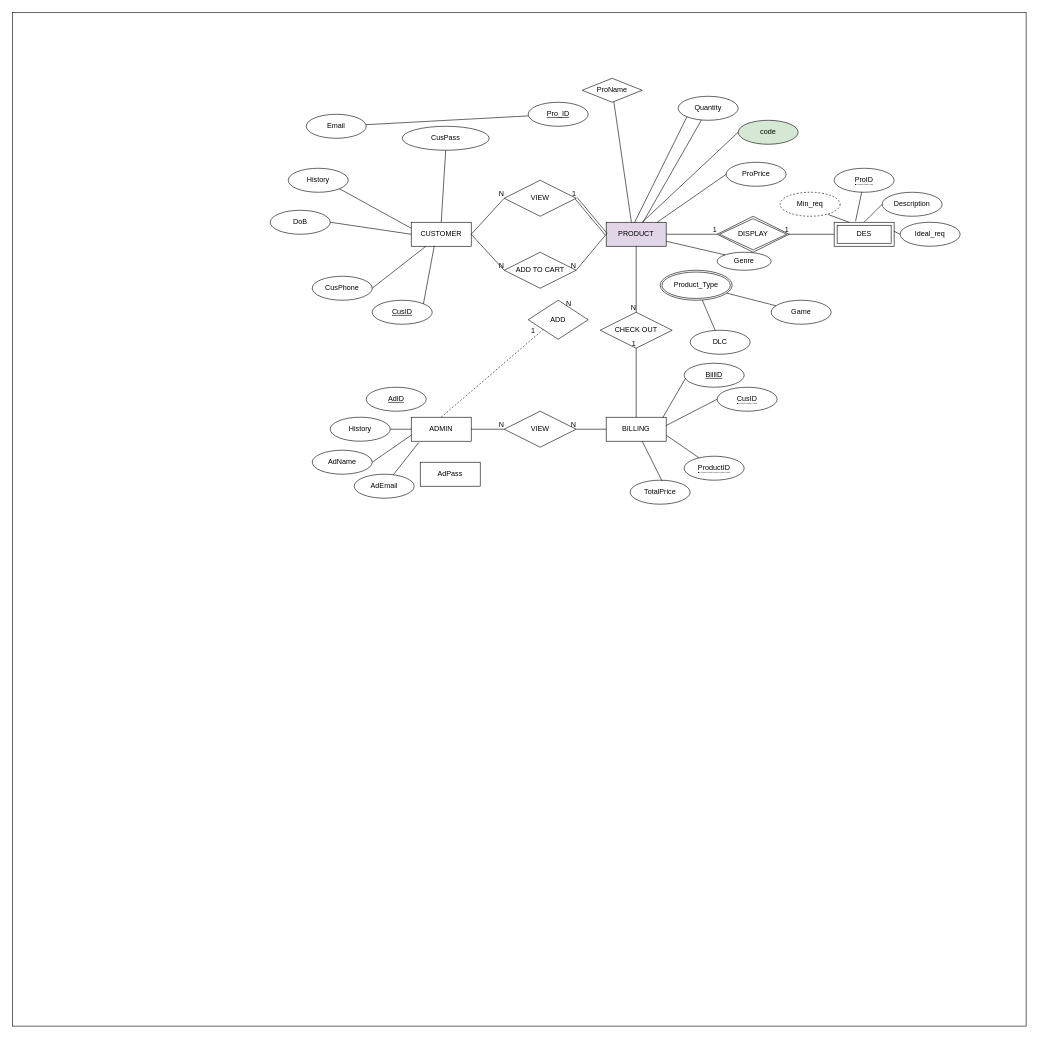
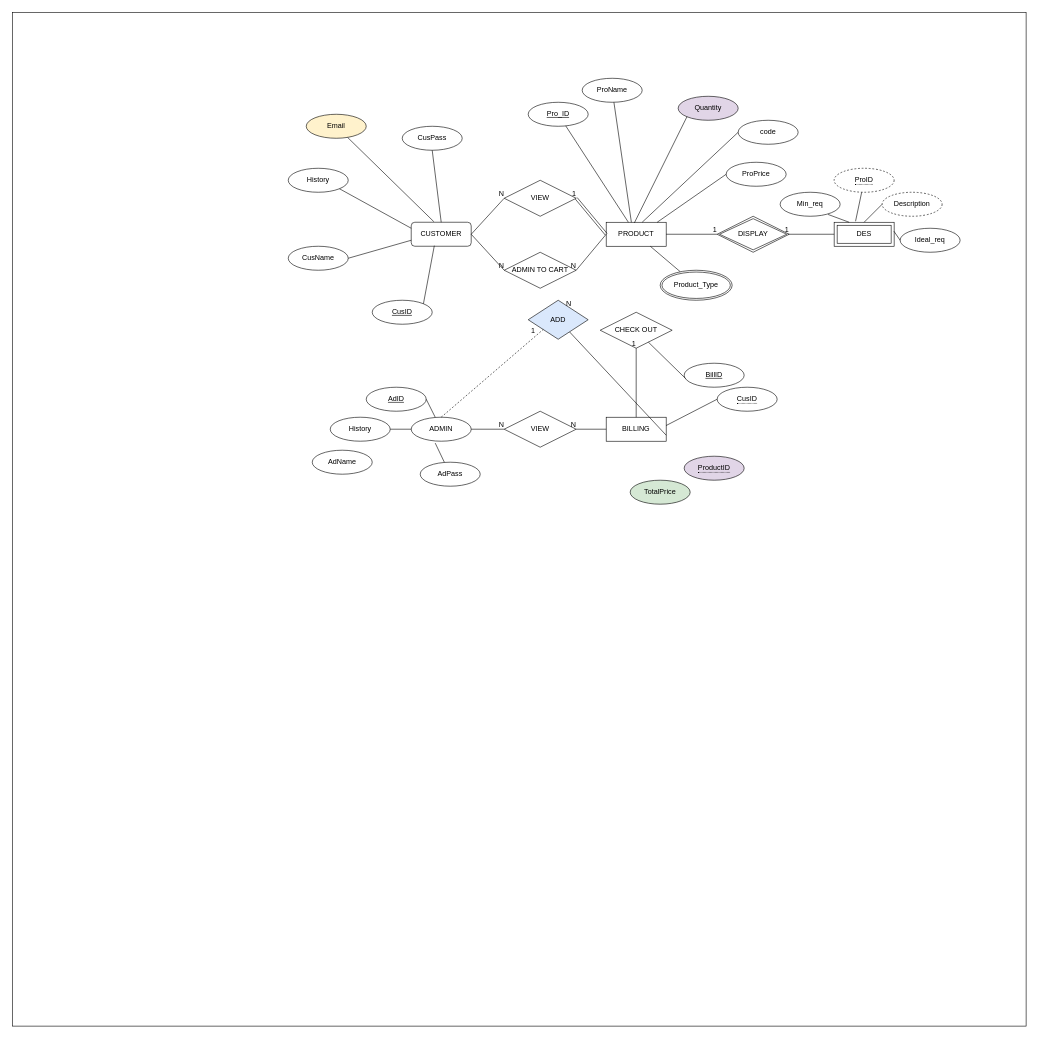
- <mxCell id="73" value="ProName" style="rhombus;whiteSpace=wrap;html=1;align=center;" parent="1" vertex="1"><mxGeometry x="970" y="130" width="100" height="40" as="geometry" /></mxCell>
+ <mxCell id="73" value="ProName" style="ellipse;whiteSpace=wrap;html=1;align=center;" parent="1" vertex="1"><mxGeometry x="970" y="130" width="100" height="40" as="geometry" /></mxCell>
- <mxCell id="75" value="Quantity" style="ellipse;whiteSpace=wrap;html=1;align=center;" parent="1" vertex="1"><mxGeometry x="1130" y="160" width="100" height="40" as="geometry" /></mxCell>
+ <mxCell id="75" value="Quantity" style="ellipse;whiteSpace=wrap;html=1;align=center;fillColor=#e1d5e7;" parent="1" vertex="1"><mxGeometry x="1130" y="160" width="100" height="40" as="geometry" /></mxCell>
- <mxCell id="36" value="" style="endArrow=none;html=1;rounded=0;" parent="1" source="30" target="88" edge="1"><mxGeometry relative="1" as="geometry"><mxPoint x="730" as="sourcePoint" y="260" /><mxPoint x="745" y="380" as="targetPoint" /></mxGeometry></mxCell>
+ <mxCell id="36" value="" style="endArrow=none;html=1;rounded=0;entryX=0.377;entryY=-0.025;entryDx=0;entryDy=0;entryPerimeter=0;" parent="1" source="30" target="4" edge="1"><mxGeometry relative="1" as="geometry"><mxPoint x="730" as="sourcePoint" y="260" /><mxPoint x="745" y="380" as="targetPoint" /></mxGeometry></mxCell>
- <mxCell id="30" value="Email" style="ellipse;whiteSpace=wrap;html=1;align=center;" parent="1" vertex="1"><mxGeometry x="510" y="190" width="100" height="40" as="geometry" /></mxCell>
+ <mxCell id="30" value="Email" style="ellipse;whiteSpace=wrap;html=1;align=center;fillColor=#fff2cc;" parent="1" vertex="1"><mxGeometry x="510" y="190" width="100" height="40" as="geometry" /></mxCell>
- <mxCell id="76" value="code" style="ellipse;whiteSpace=wrap;html=1;align=center;fillColor=#d5e8d4;" parent="1" vertex="1"><mxGeometry x="1230" y="200" width="100" height="40" as="geometry" /></mxCell>
+ <mxCell id="76" value="code" style="ellipse;whiteSpace=wrap;html=1;align=center;" parent="1" vertex="1"><mxGeometry x="1230" y="200" width="100" height="40" as="geometry" /></mxCell>
- <mxCell id="29" value="CusPass" style="ellipse;whiteSpace=wrap;html=1;align=center;" parent="1" vertex="1"><mxGeometry x="670" y="210" width="145" height="40" as="geometry" /></mxCell>
+ <mxCell id="29" value="CusPass" style="ellipse;whiteSpace=wrap;html=1;align=center;" parent="1" vertex="1"><mxGeometry x="670" y="210" width="100" height="40" as="geometry" /></mxCell>
- <mxCell id="87" value="" style="endArrow=none;html=1;rounded=0;" parent="1" source="6" target="75" edge="1"><mxGeometry relative="1" as="geometry"><mxPoint x="990" y="460" as="sourcePoint" /><mxPoint x="1136.923" y="451.538" as="targetPoint" /></mxGeometry></mxCell>
+ <mxCell id="87" value="" style="endArrow=none;html=1;rounded=0;" parent="1" source="6" target="90" edge="1"><mxGeometry relative="1" as="geometry"><mxPoint x="990" y="460" as="sourcePoint" /><mxPoint x="1136.923" y="451.538" as="targetPoint" /></mxGeometry></mxCell>
+ <mxCell id="89" value="" style="endArrow=none;html=1;rounded=0;" parent="1" source="6" target="88" edge="1"><mxGeometry relative="1" as="geometry"><mxPoint x="1020" y="210" as="sourcePoint" /><mxPoint x="1180" y="210" as="targetPoint" /></mxGeometry></mxCell>
- <mxCell id="60" value="&lt;span style=&quot;border-bottom: 1px dotted&quot;&gt;ProID&lt;/span&gt;" style="ellipse;whiteSpace=wrap;html=1;align=center;" parent="1" vertex="1"><mxGeometry x="1390" y="280" width="100" height="40" as="geometry" /></mxCell>
+ <mxCell id="60" value="&lt;span style=&quot;border-bottom: 1px dotted&quot;&gt;ProID&lt;/span&gt;" style="ellipse;whiteSpace=wrap;html=1;align=center;dashed=1;" parent="1" vertex="1"><mxGeometry x="1390" y="280" width="100" height="40" as="geometry" /></mxCell>
- <mxCell id="62" value="Min_req" style="ellipse;whiteSpace=wrap;html=1;align=center;dashed=1;" parent="1" vertex="1"><mxGeometry x="1300" y="320" width="100" height="40" as="geometry" /></mxCell>
+ <mxCell id="62" value="Min_req" style="ellipse;whiteSpace=wrap;html=1;align=center;" parent="1" vertex="1"><mxGeometry x="1300" y="320" width="100" height="40" as="geometry" /></mxCell>
- <mxCell id="61" value="Description" style="ellipse;whiteSpace=wrap;html=1;align=center;" parent="1" vertex="1"><mxGeometry x="1470" y="320" width="100" height="40" as="geometry" /></mxCell>
+ <mxCell id="61" value="Description" style="ellipse;whiteSpace=wrap;html=1;align=center;dashed=1;" parent="1" vertex="1"><mxGeometry x="1470" y="320" width="100" height="40" as="geometry" /></mxCell>
- <mxCell id="32" value="DoB" style="ellipse;whiteSpace=wrap;html=1;align=center;" parent="1" vertex="1"><mxGeometry x="450" y="350" width="100" height="40" as="geometry" /></mxCell>
- <mxCell id="38" value="" style="endArrow=none;html=1;rounded=0;entryX=0;entryY=0.5;entryDx=0;entryDy=0;exitX=1;exitY=0.5;exitDx=0;exitDy=0;" parent="1" source="32" target="4" edge="1"><mxGeometry relative="1" as="geometry"><mxPoint x="750" y="280" as="sourcePoint" /><mxPoint x="765" y="400" as="targetPoint" /></mxGeometry></mxCell>
- <mxCell id="4" value="CUSTOMER" style="whiteSpace=wrap;html=1;align=center;" parent="1" vertex="1"><mxGeometry x="685" y="370" width="100" height="40" as="geometry" /></mxCell>
+ <mxCell id="4" value="CUSTOMER" style="whiteSpace=wrap;html=1;align=center;rounded=1;" parent="1" vertex="1"><mxGeometry x="685" y="370" width="100" height="40" as="geometry" /></mxCell>
- <mxCell id="6" value="PRODUCT" style="whiteSpace=wrap;html=1;align=center;fillColor=#e1d5e7;" parent="1" vertex="1"><mxGeometry x="1010" y="370" width="100" height="40" as="geometry" /></mxCell>
+ <mxCell id="6" value="PRODUCT" style="whiteSpace=wrap;html=1;align=center;" parent="1" vertex="1"><mxGeometry x="1010" y="370" width="100" height="40" as="geometry" /></mxCell>
- <mxCell id="63" value="Ideal_req" style="ellipse;whiteSpace=wrap;html=1;align=center;" parent="1" vertex="1"><mxGeometry x="1500" y="370" width="100" height="40" as="geometry" /></mxCell>
+ <mxCell id="63" value="Ideal_req" style="ellipse;whiteSpace=wrap;html=1;align=center;" parent="1" vertex="1"><mxGeometry x="1500" y="380" width="100" height="40" as="geometry" /></mxCell>
- <mxCell id="86" value="" style="endArrow=none;html=1;rounded=0;entryX=0;entryY=0;entryDx=0;entryDy=0;" parent="1" source="6" target="85" edge="1"><mxGeometry relative="1" as="geometry"><mxPoint x="950" y="510" as="sourcePoint" /><mxPoint x="1110" y="510" as="targetPoint" /></mxGeometry></mxCell>
+ <mxCell id="39" value="" style="endArrow=none;html=1;rounded=0;entryX=0;entryY=0.75;entryDx=0;entryDy=0;exitX=1;exitY=0.5;exitDx=0;exitDy=0;" parent="1" source="33" target="4" edge="1"><mxGeometry relative="1" as="geometry"><mxPoint x="760" y="290" as="sourcePoint" /><mxPoint x="775" y="410" as="targetPoint" /></mxGeometry></mxCell>
+ <mxCell id="33" value="CusName" style="ellipse;whiteSpace=wrap;html=1;align=center;" parent="1" vertex="1"><mxGeometry x="480" y="410" width="100" height="40" as="geometry" /></mxCell>
- <mxCell id="85" value="Genre" style="ellipse;whiteSpace=wrap;html=1;" parent="1" vertex="1"><mxGeometry x="1195" y="420" width="90" height="30" as="geometry" /></mxCell>
- <mxCell id="40" value="" style="endArrow=none;html=1;rounded=0;exitX=1;exitY=0.5;exitDx=0;exitDy=0;" parent="1" source="34" target="4" edge="1"><mxGeometry relative="1" as="geometry"><mxPoint x="770" y="300" as="sourcePoint" /><mxPoint x="785" y="420" as="targetPoint" /></mxGeometry></mxCell>
- <mxCell id="11" value="ADD TO CART" style="shape=rhombus;perimeter=rhombusPerimeter;whiteSpace=wrap;html=1;align=center;" parent="1" vertex="1"><mxGeometry x="840" y="420" width="120" height="60" as="geometry" /></mxCell>
+ <mxCell id="11" value="ADMIN TO CART" style="shape=rhombus;perimeter=rhombusPerimeter;whiteSpace=wrap;html=1;align=center;" parent="1" vertex="1"><mxGeometry x="840" y="420" width="120" height="60" as="geometry" /></mxCell>
- <mxCell id="14" value="" style="endArrow=none;html=1;rounded=0;entryX=0.5;entryY=0;entryDx=0;entryDy=0;exitX=0.5;exitY=1;exitDx=0;exitDy=0;" parent="1" source="6" target="9" edge="1"><mxGeometry relative="1" as="geometry"><mxPoint x="1170" y="400" as="sourcePoint" /><mxPoint x="1330" y="400" as="targetPoint" /></mxGeometry></mxCell>
- <mxCell id="15" value="N" style="resizable=0;html=1;align=right;verticalAlign=bottom;" parent="14" connectable="0" vertex="1"><mxGeometry x="1" relative="1" as="geometry" /></mxCell>
- <mxCell id="34" value="CusPhone" style="ellipse;whiteSpace=wrap;html=1;align=center;" parent="1" vertex="1"><mxGeometry x="520" y="460" width="100" height="40" as="geometry" /></mxCell>
- <mxCell id="93" value="" style="endArrow=none;html=1;rounded=0;" parent="1" source="90" target="92" edge="1"><mxGeometry relative="1" as="geometry"><mxPoint x="1240" y="479.5" as="sourcePoint" /><mxPoint x="1400" y="479.5" as="targetPoint" /></mxGeometry></mxCell>
- <mxCell id="92" value="Game" style="ellipse;whiteSpace=wrap;html=1;align=center;" parent="1" vertex="1"><mxGeometry x="1285" y="500" width="100" height="40" as="geometry" /></mxCell>
- <mxCell id="94" value="" style="endArrow=none;html=1;rounded=0;" parent="1" source="90" target="91" edge="1"><mxGeometry relative="1" as="geometry"><mxPoint x="1195" y="569.5" as="sourcePoint" /><mxPoint x="1355" y="569.5" as="targetPoint" /></mxGeometry></mxCell>
- <mxCell id="81" value="ADD" style="rhombus;whiteSpace=wrap;html=1;" parent="1" vertex="1"><mxGeometry x="880" y="500" width="100" height="65" as="geometry" /></mxCell>
+ <mxCell id="81" value="ADD" style="rhombus;whiteSpace=wrap;html=1;fillColor=#dae8fc;" parent="1" vertex="1"><mxGeometry x="880" y="500" width="100" height="65" as="geometry" /></mxCell>
- <mxCell id="91" value="DLC" style="ellipse;whiteSpace=wrap;html=1;align=center;" parent="1" vertex="1"><mxGeometry x="1150" y="550" width="100" height="40" as="geometry" /></mxCell>
- <mxCell id="59" value="" style="endArrow=none;html=1;rounded=0;exitX=0.022;exitY=0.633;exitDx=0;exitDy=0;exitPerimeter=0;entryX=0.941;entryY=0.026;entryDx=0;entryDy=0;entryPerimeter=0;" parent="1" source="50" target="3" edge="1"><mxGeometry relative="1" as="geometry"><mxPoint x="1050" y="800" as="sourcePoint" /><mxPoint x="1065" y="830" as="targetPoint" /></mxGeometry></mxCell>
+ <mxCell id="59" value="" style="endArrow=none;html=1;rounded=0;exitX=0.022;exitY=0.633;exitDx=0;exitDy=0;exitPerimeter=0;" parent="1" source="50" target="9" edge="1"><mxGeometry relative="1" as="geometry"><mxPoint x="1050" y="800" as="sourcePoint" /><mxPoint x="1065" y="830" as="targetPoint" /></mxGeometry></mxCell>
+ <mxCell id="51" value="" style="endArrow=none;html=1;rounded=0;exitX=1;exitY=0.5;exitDx=0;exitDy=0;" parent="1" source="42" target="5" edge="1"><mxGeometry relative="1" as="geometry"><mxPoint x="770" y="660" as="sourcePoint" /><mxPoint x="930" y="660" as="targetPoint" /></mxGeometry></mxCell>
- <mxCell id="5" value="ADMIN" style="whiteSpace=wrap;html=1;align=center;" parent="1" vertex="1"><mxGeometry x="685" y="695" width="100" height="40" as="geometry" /></mxCell>
+ <mxCell id="5" value="ADMIN" style="ellipse;whiteSpace=wrap;html=1;align=center;" parent="1" vertex="1"><mxGeometry x="685" y="695" width="100" height="40" as="geometry" /></mxCell>
- <mxCell id="57" value="" style="endArrow=none;html=1;rounded=0;exitX=1;exitY=0.75;exitDx=0;exitDy=0;" parent="1" source="3" target="48" edge="1"><mxGeometry relative="1" as="geometry"><mxPoint x="1030" y="780" as="sourcePoint" /><mxPoint x="1045" y="810" as="targetPoint" /></mxGeometry></mxCell>
+ <mxCell id="57" value="" style="endArrow=none;html=1;rounded=0;exitX=1;exitY=0.75;exitDx=0;exitDy=0;" parent="1" source="3" target="81" edge="1"><mxGeometry relative="1" as="geometry"><mxPoint x="1030" y="780" as="sourcePoint" /><mxPoint x="1045" y="810" as="targetPoint" /></mxGeometry></mxCell>
- <mxCell id="53" value="" style="endArrow=none;html=1;rounded=0;exitX=1;exitY=0.5;exitDx=0;exitDy=0;entryX=0;entryY=0.75;entryDx=0;entryDy=0;" parent="1" source="45" target="5" edge="1"><mxGeometry relative="1" as="geometry"><mxPoint x="730" y="685" as="sourcePoint" /><mxPoint x="745" y="715" as="targetPoint" /></mxGeometry></mxCell>
+ <mxCell id="55" value="" style="endArrow=none;html=1;rounded=0;entryX=0.4;entryY=1.078;entryDx=0;entryDy=0;entryPerimeter=0;" parent="1" source="43" target="5" edge="1"><mxGeometry relative="1" as="geometry"><mxPoint x="750" y="705" as="sourcePoint" /><mxPoint x="765" y="735" as="targetPoint" /></mxGeometry></mxCell>
- <mxCell id="54" value="" style="endArrow=none;html=1;rounded=0;entryX=0.124;entryY=1.061;entryDx=0;entryDy=0;entryPerimeter=0;" parent="1" source="44" target="5" edge="1"><mxGeometry relative="1" as="geometry"><mxPoint x="740" y="695" as="sourcePoint" /><mxPoint x="755" y="725" as="targetPoint" /></mxGeometry></mxCell>
- <mxCell id="56" value="" style="endArrow=none;html=1;rounded=0;entryX=0.531;entryY=0.032;entryDx=0;entryDy=0;entryPerimeter=0;" parent="1" source="3" target="47" edge="1"><mxGeometry relative="1" as="geometry"><mxPoint x="1010" y="760" as="sourcePoint" /><mxPoint x="1025" y="790" as="targetPoint" /></mxGeometry></mxCell>
- <mxCell id="48" value="&lt;span style=&quot;border-bottom: 1px dotted&quot;&gt;ProductID&lt;/span&gt;" style="ellipse;whiteSpace=wrap;html=1;align=center;" parent="1" vertex="1"><mxGeometry x="1140" y="760" width="100" height="40" as="geometry" /></mxCell>
+ <mxCell id="48" value="&lt;span style=&quot;border-bottom: 1px dotted&quot;&gt;ProductID&lt;/span&gt;" style="ellipse;whiteSpace=wrap;html=1;align=center;fillColor=#e1d5e7;" parent="1" vertex="1"><mxGeometry x="1140" y="760" width="100" height="40" as="geometry" /></mxCell>
- <mxCell id="43" value="AdPass" style="whiteSpace=wrap;html=1;align=center;rounded=0;" parent="1" vertex="1"><mxGeometry x="700" y="770" width="100" height="40" as="geometry" /></mxCell>
+ <mxCell id="43" value="AdPass" style="ellipse;whiteSpace=wrap;html=1;align=center;" parent="1" vertex="1"><mxGeometry x="700" y="770" width="100" height="40" as="geometry" /></mxCell>
- <mxCell id="44" value="AdEmail" style="ellipse;whiteSpace=wrap;html=1;align=center;" parent="1" vertex="1"><mxGeometry x="590" y="790" width="100" height="40" as="geometry" /></mxCell>
- <mxCell id="47" value="TotalPrice" style="ellipse;whiteSpace=wrap;html=1;align=center;" parent="1" vertex="1"><mxGeometry x="1050" y="800" width="100" height="40" as="geometry" /></mxCell>
+ <mxCell id="47" value="TotalPrice" style="ellipse;whiteSpace=wrap;html=1;align=center;fillColor=#d5e8d4;" parent="1" vertex="1"><mxGeometry x="1050" y="800" width="100" height="40" as="geometry" /></mxCell>
